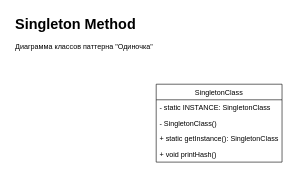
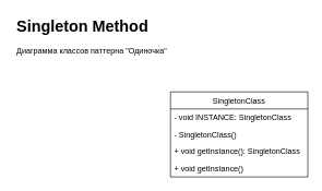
- <mxCell id="4" value="- static INSTANCE: SingletonClass" style="text;strokeColor=none;fillColor=none;align=left;verticalAlign=top;spacingLeft=4;spacingRight=4;overflow=hidden;rotatable=0;points=[[0,0.5],[1,0.5]];portConstraint=eastwest;" parent="3" vertex="1"><mxGeometry y="26" width="210" height="26" as="geometry" /></mxCell>
+ <mxCell id="4" value="- void INSTANCE: SingletonClass" style="text;strokeColor=none;fillColor=none;align=left;verticalAlign=top;spacingLeft=4;spacingRight=4;overflow=hidden;rotatable=0;points=[[0,0.5],[1,0.5]];portConstraint=eastwest;" parent="3" vertex="1"><mxGeometry y="26" width="210" height="26" as="geometry" /></mxCell>
- <mxCell id="6" value="+ static getInstance(): SingletonClass" style="text;strokeColor=none;fillColor=none;align=left;verticalAlign=top;spacingLeft=4;spacingRight=4;overflow=hidden;rotatable=0;points=[[0,0.5],[1,0.5]];portConstraint=eastwest;" parent="3" vertex="1"><mxGeometry y="78" width="210" height="26" as="geometry" /></mxCell>
+ <mxCell id="6" value="+ void getInstance(): SingletonClass" style="text;strokeColor=none;fillColor=none;align=left;verticalAlign=top;spacingLeft=4;spacingRight=4;overflow=hidden;rotatable=0;points=[[0,0.5],[1,0.5]];portConstraint=eastwest;" parent="3" vertex="1"><mxGeometry y="78" width="210" height="26" as="geometry" /></mxCell>
- <mxCell id="7" value="+ void printHash()" style="text;strokeColor=none;fillColor=none;align=left;verticalAlign=top;spacingLeft=4;spacingRight=4;overflow=hidden;rotatable=0;points=[[0,0.5],[1,0.5]];portConstraint=eastwest;" vertex="1" parent="3"><mxGeometry y="104" width="210" height="26" as="geometry" /></mxCell>
+ <mxCell id="7" value="+ void getInstance()" style="text;strokeColor=none;fillColor=none;align=left;verticalAlign=top;spacingLeft=4;spacingRight=4;overflow=hidden;rotatable=0;points=[[0,0.5],[1,0.5]];portConstraint=eastwest;" vertex="1" parent="3"><mxGeometry y="104" width="210" height="26" as="geometry" /></mxCell>
